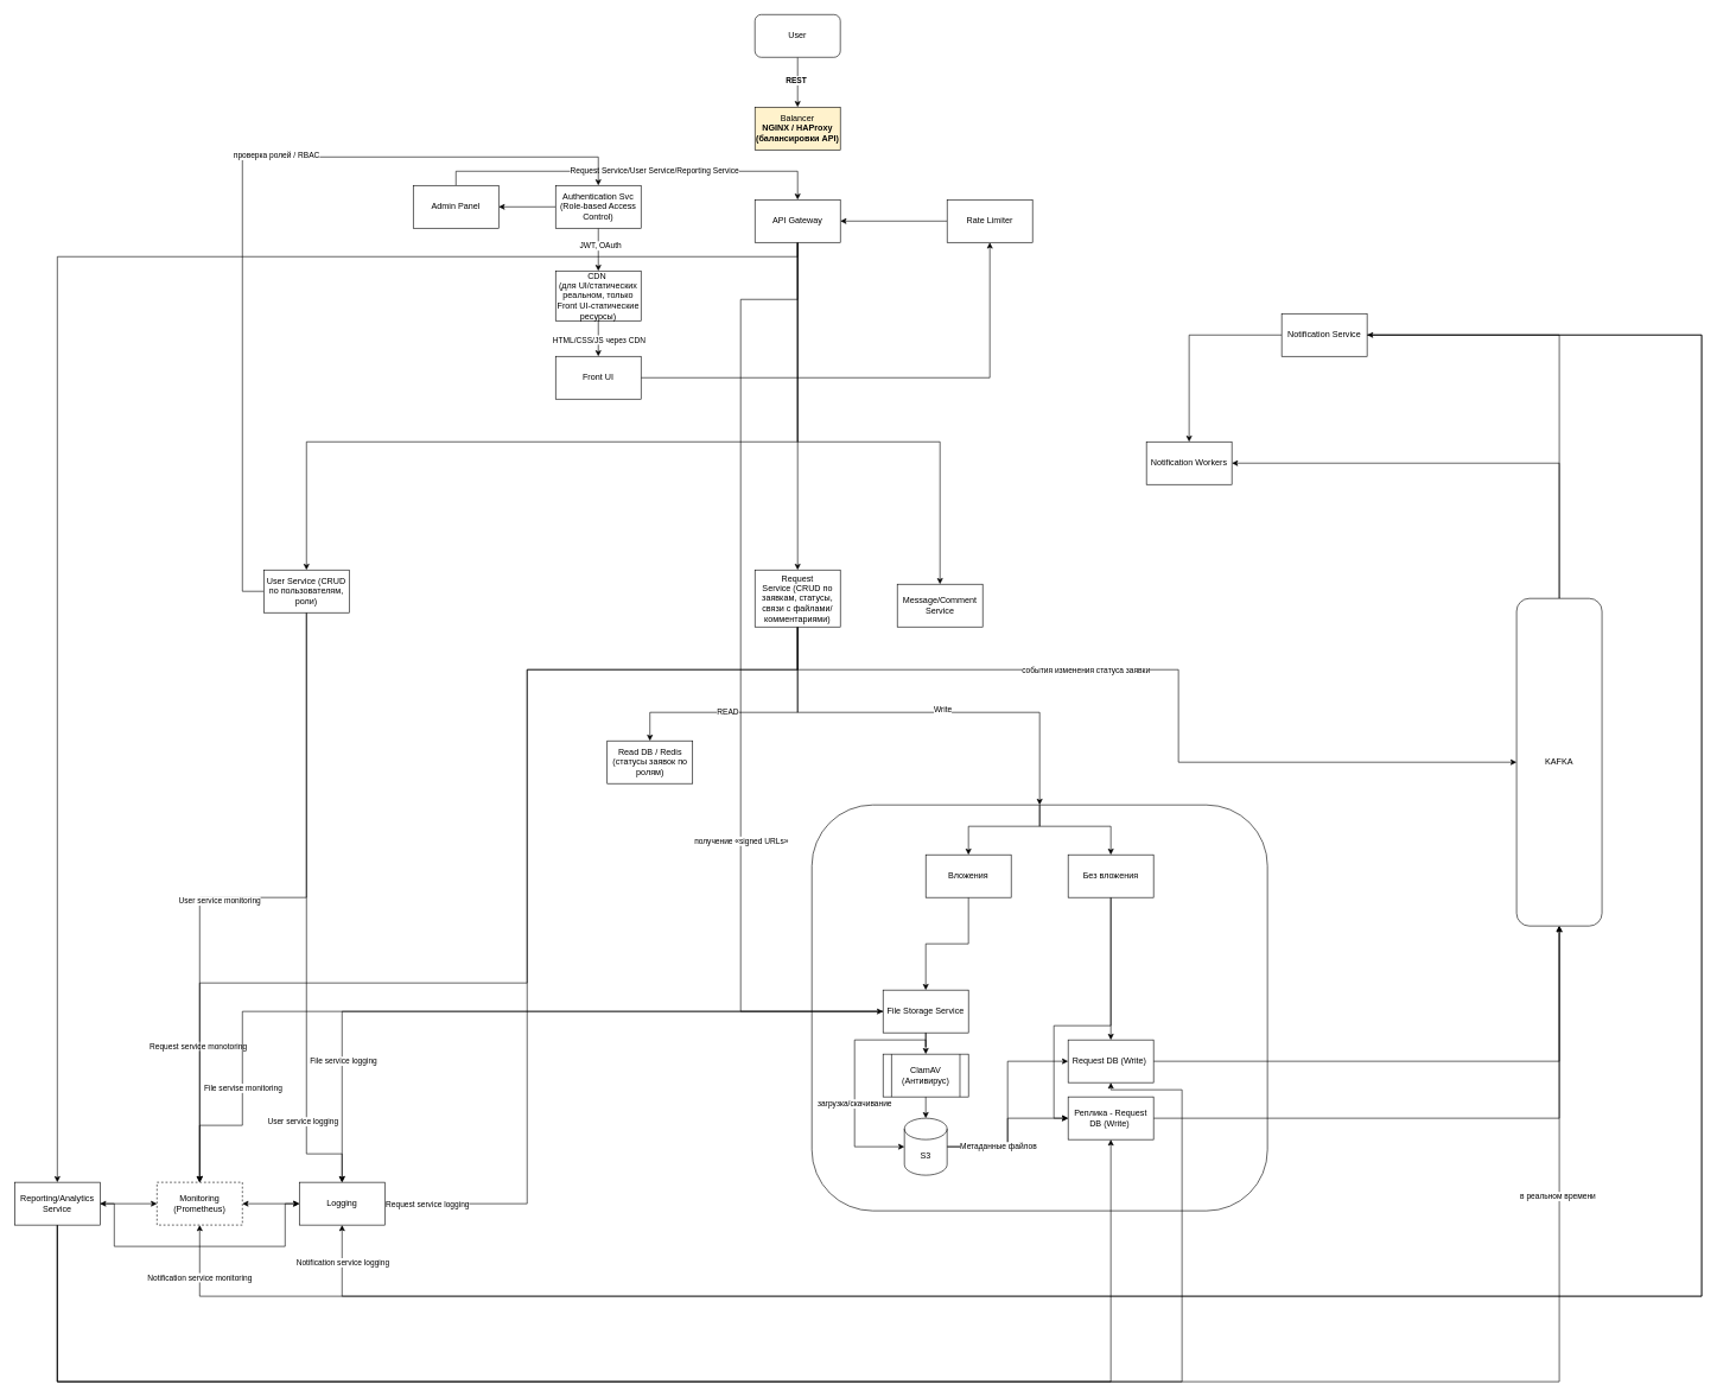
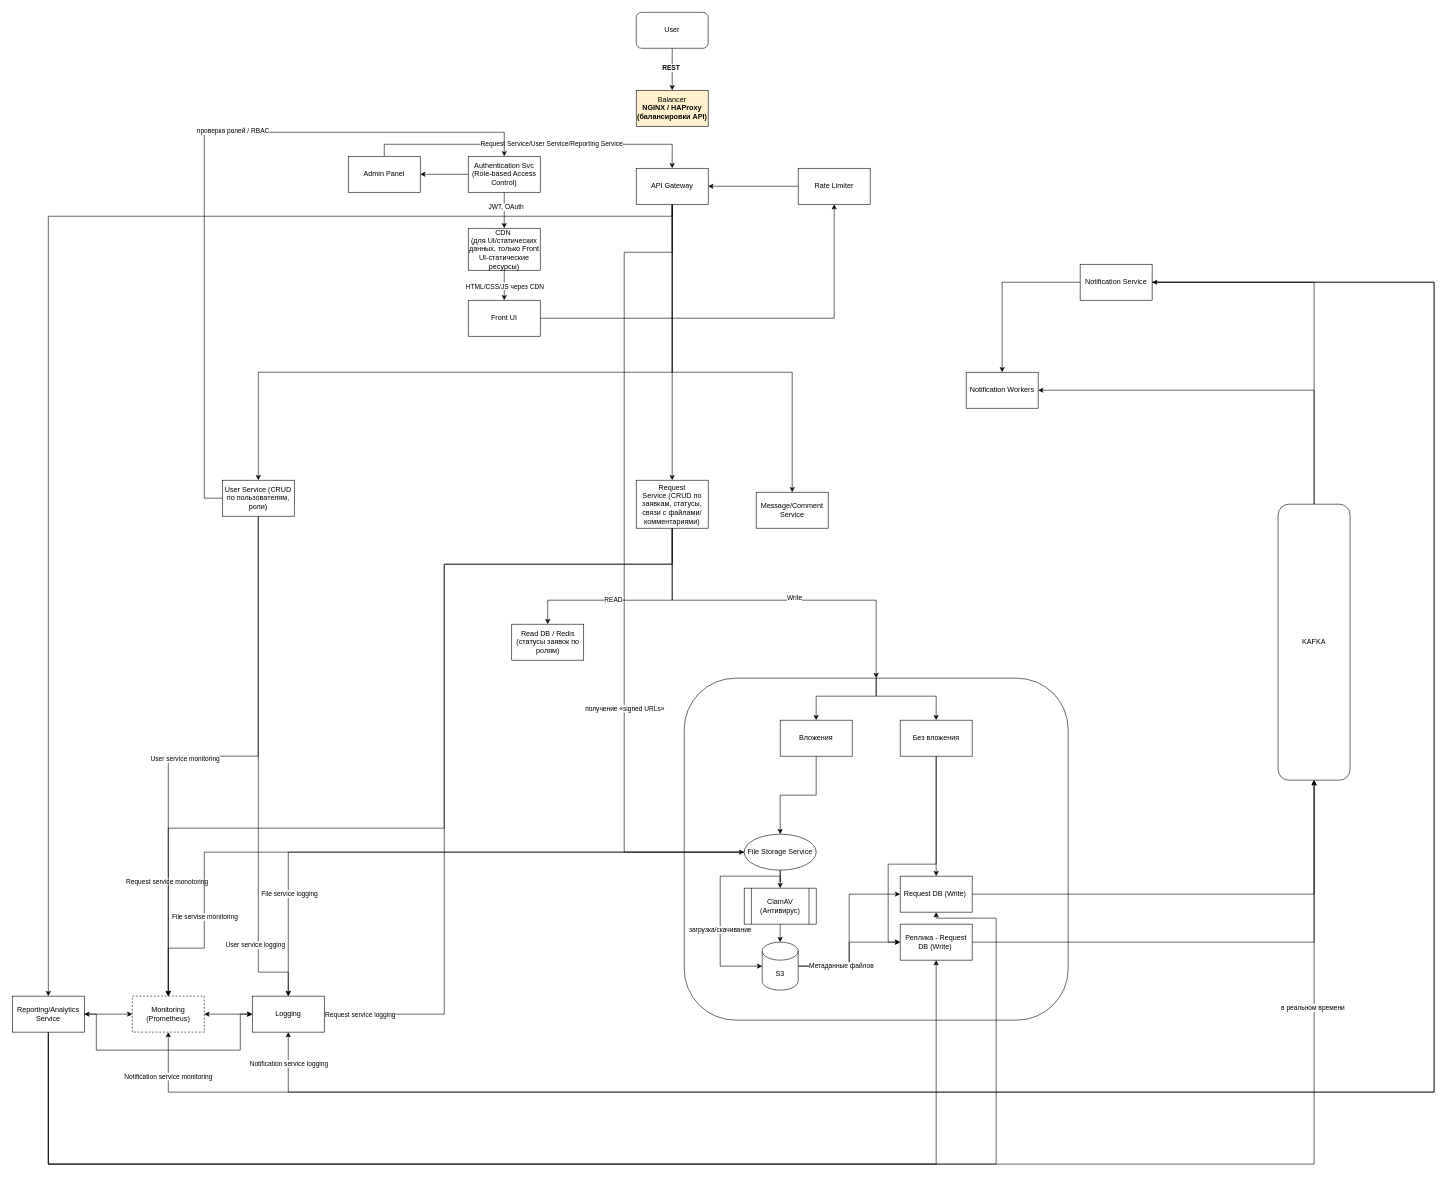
- <mxCell id="22" value="CDN&amp;nbsp;&lt;div&gt;(для UI/статических реальном, только Front UI-статические ресурсы)&lt;/div&gt;" style="rounded=0;whiteSpace=wrap;html=1;" parent="1" vertex="1"><mxGeometry x="780" y="380" width="120" height="70" as="geometry" /></mxCell>
+ <mxCell id="22" value="CDN&amp;nbsp;&lt;div&gt;(для UI/статических данных, только Front UI-статические ресурсы)&lt;/div&gt;" style="rounded=0;whiteSpace=wrap;html=1;" parent="1" vertex="1"><mxGeometry x="780" y="380" width="120" height="70" as="geometry" /></mxCell>
- <mxCell id="35" style="edgeStyle=orthogonalEdgeStyle;rounded=0;orthogonalLoop=1;jettySize=auto;html=1;entryX=0;entryY=0.5;entryDx=0;entryDy=0;" edge="1" parent="1" source="41" target="91"><mxGeometry relative="1" as="geometry"><Array as="points"><mxPoint x="1120" y="940" /><mxPoint x="1655" y="940" /><mxPoint x="1655" y="1070" /></Array></mxGeometry></mxCell>
- <mxCell id="36" value="события изменения статуса заявки" style="edgeLabel;html=1;align=center;verticalAlign=middle;resizable=0;points=[];" vertex="1" connectable="0" parent="35"><mxGeometry x="-0.227" relative="1" as="geometry"><mxPoint as="offset" /></mxGeometry></mxCell>
- <mxCell id="56" value="File Storage Service" style="rounded=0;whiteSpace=wrap;html=1;" vertex="1" parent="1"><mxGeometry x="1240" y="1390" width="120" height="60" as="geometry" /></mxCell>
+ <mxCell id="56" value="File Storage Service" style="ellipse;whiteSpace=wrap;html=1;" vertex="1" parent="1"><mxGeometry x="1240" y="1390" width="120" height="60" as="geometry" /></mxCell>
